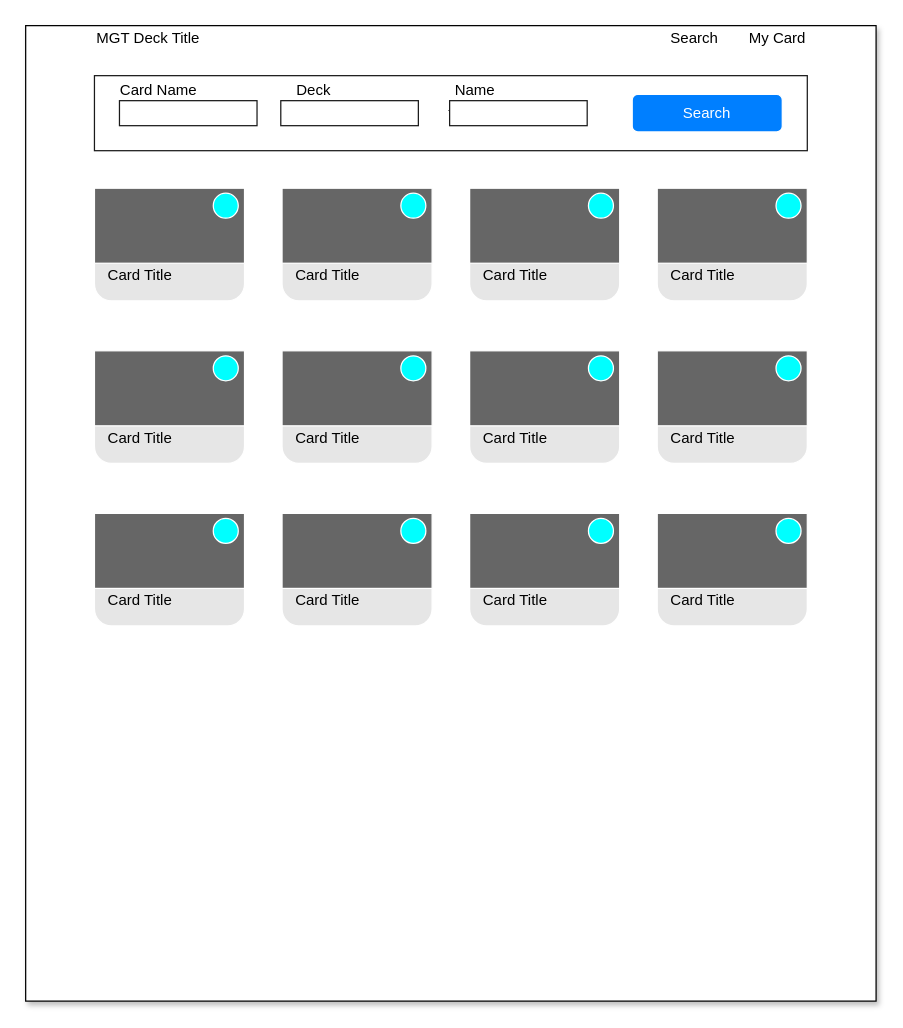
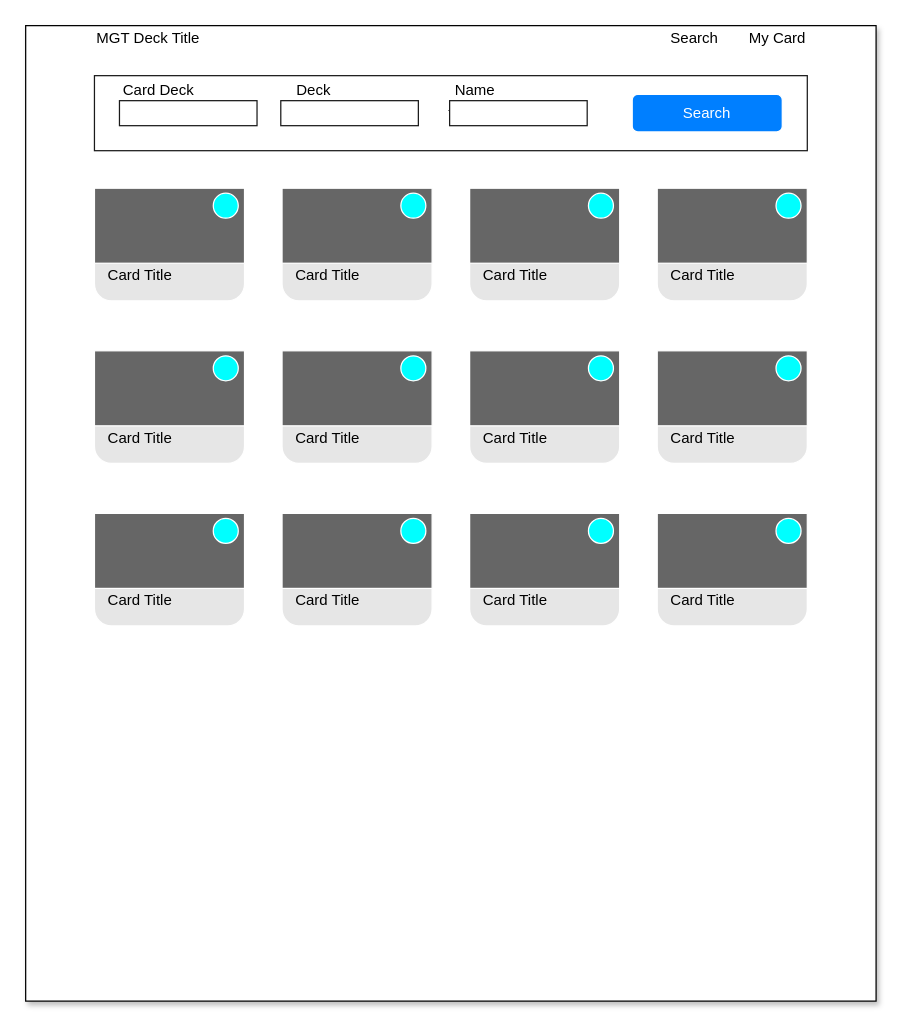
- <mxCell id="5" value="&lt;font color=&quot;#000000&quot;&gt;Card Name&lt;/font&gt;" style="text;html=1;resizable=0;autosize=1;align=center;verticalAlign=middle;points=[];fillColor=none;strokeColor=none;rounded=0;shadow=0;" vertex="1" parent="1"><mxGeometry x="86" y="62" width="80" height="20" as="geometry" /></mxCell>
+ <mxCell id="5" value="&lt;font color=&quot;#000000&quot;&gt;Card Deck&lt;/font&gt;" style="text;html=1;resizable=0;autosize=1;align=center;verticalAlign=middle;points=[];fillColor=none;strokeColor=none;rounded=0;shadow=0;" vertex="1" parent="1"><mxGeometry x="86" y="62" width="80" height="20" as="geometry" /></mxCell>
